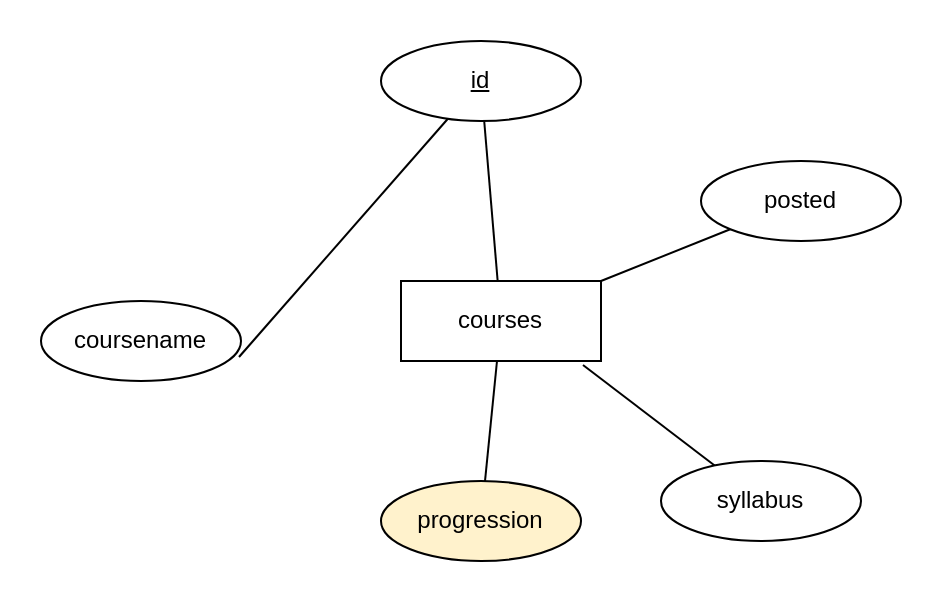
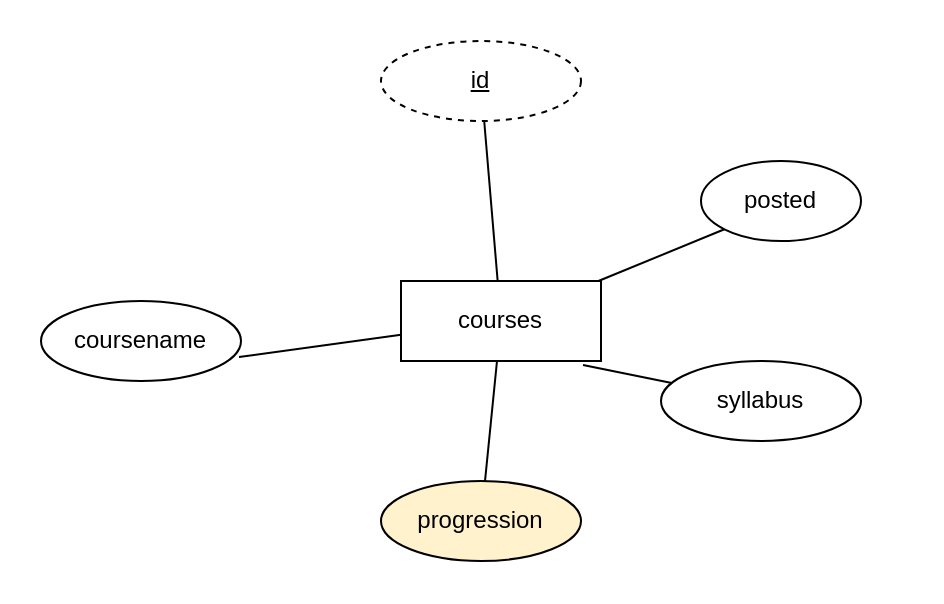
- <mxCell id="7" value="id" style="ellipse;whiteSpace=wrap;html=1;align=center;fontStyle=4;" vertex="1" parent="1"><mxGeometry x="190" y="20" width="100" height="40" as="geometry" /></mxCell>
+ <mxCell id="7" value="id" style="ellipse;whiteSpace=wrap;html=1;align=center;fontStyle=4;dashed=1;" vertex="1" parent="1"><mxGeometry x="190" y="20" width="100" height="40" as="geometry" /></mxCell>
- <mxCell id="5" value="posted" style="ellipse;whiteSpace=wrap;html=1;align=center;" vertex="1" parent="1"><mxGeometry x="350" y="80" width="100" height="40" as="geometry" /></mxCell>
+ <mxCell id="5" value="posted" style="ellipse;whiteSpace=wrap;html=1;align=center;" vertex="1" parent="1"><mxGeometry x="350" y="80" width="80" height="40" as="geometry" /></mxCell>
- <mxCell id="9" value="" style="endArrow=none;html=1;rounded=0;exitX=0.99;exitY=0.7;exitDx=0;exitDy=0;exitPerimeter=0;" edge="1" parent="1" source="6" target="7"><mxGeometry relative="1" as="geometry"><mxPoint x="140" y="250" as="sourcePoint" /><mxPoint x="300" y="250" as="targetPoint" /></mxGeometry></mxCell>
+ <mxCell id="9" value="" style="endArrow=none;html=1;rounded=0;exitX=0.99;exitY=0.7;exitDx=0;exitDy=0;exitPerimeter=0;" edge="1" parent="1" source="6" target="2"><mxGeometry relative="1" as="geometry"><mxPoint x="140" y="250" as="sourcePoint" /><mxPoint x="300" y="250" as="targetPoint" /></mxGeometry></mxCell>
- <mxCell id="4" value="syllabus" style="ellipse;whiteSpace=wrap;html=1;align=center;" vertex="1" parent="1"><mxGeometry x="330" y="230" width="100" height="40" as="geometry" /></mxCell>
+ <mxCell id="4" value="syllabus" style="ellipse;whiteSpace=wrap;html=1;align=center;" vertex="1" parent="1"><mxGeometry x="330" y="180" width="100" height="40" as="geometry" /></mxCell>
